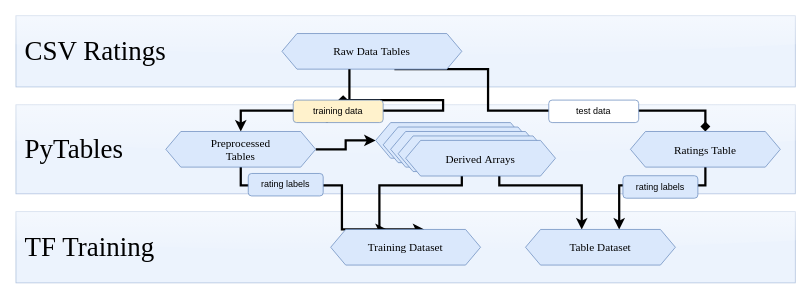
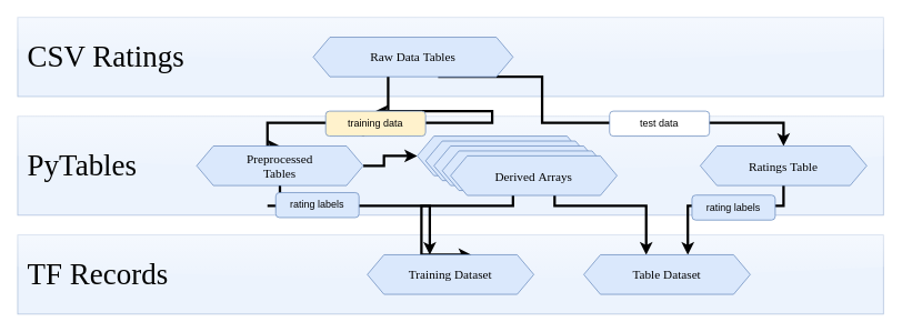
- <mxCell id="22" value="" style="edgeStyle=orthogonalEdgeStyle;rounded=0;orthogonalLoop=1;jettySize=auto;html=1;exitX=0.375;exitY=1;exitDx=0;exitDy=0;entryX=0.5;entryY=0;entryDx=0;entryDy=0;strokeWidth=3;endArrow=diamond;" parent="1" source="7" target="23" edge="1"><mxGeometry relative="1" as="geometry"><Array as="points"><mxPoint x="590" y="147" /></Array><mxPoint x="590" y="92" as="sourcePoint" /><mxPoint x="320" y="175" as="targetPoint" /></mxGeometry></mxCell>
+ <mxCell id="22" value="" style="edgeStyle=orthogonalEdgeStyle;rounded=0;orthogonalLoop=1;jettySize=auto;html=1;exitX=0.375;exitY=1;exitDx=0;exitDy=0;entryX=0.5;entryY=0;entryDx=0;entryDy=0;strokeWidth=3;" parent="1" source="7" target="23" edge="1"><mxGeometry relative="1" as="geometry"><Array as="points"><mxPoint x="590" y="147" /></Array><mxPoint x="590" y="92" as="sourcePoint" /><mxPoint x="320" y="175" as="targetPoint" /></mxGeometry></mxCell>
- <mxCell id="6" style="edgeStyle=orthogonalEdgeStyle;rounded=0;orthogonalLoop=1;jettySize=auto;html=1;exitX=0.625;exitY=1;exitDx=0;exitDy=0;strokeWidth=3;endArrow=diamond;" parent="1" source="7" target="20" edge="1"><mxGeometry relative="1" as="geometry"><Array as="points"><mxPoint x="650" y="147" /><mxPoint x="940" y="147" /></Array></mxGeometry></mxCell>
+ <mxCell id="6" style="edgeStyle=orthogonalEdgeStyle;rounded=0;orthogonalLoop=1;jettySize=auto;html=1;exitX=0.625;exitY=1;exitDx=0;exitDy=0;strokeWidth=3;" parent="1" source="7" target="20" edge="1"><mxGeometry relative="1" as="geometry"><Array as="points"><mxPoint x="650" y="147" /><mxPoint x="940" y="147" /></Array></mxGeometry></mxCell>
- <mxCell id="10" value="Preprocessed&lt;div style=&quot;font-size: 15px;&quot;&gt;Tables&lt;/div&gt;" style="shape=hexagon;perimeter=hexagonPerimeter2;whiteSpace=wrap;html=1;fixedSize=1;fontFamily=Verdana;fontSize=15;fillColor=#dae8fc;strokeColor=#6c8ebf;" parent="1" vertex="1"><mxGeometry x="220" y="174.971" width="200" height="47.536" as="geometry" /></mxCell>
+ <mxCell id="10" value="Preprocessed&lt;div style=&quot;font-size: 15px;&quot;&gt;Tables&lt;/div&gt;" style="shape=hexagon;perimeter=hexagonPerimeter2;whiteSpace=wrap;html=1;fixedSize=1;fontFamily=Verdana;fontSize=15;fillColor=#dae8fc;strokeColor=#6c8ebf;" parent="1" vertex="1"><mxGeometry x="235" y="174.971" width="200" height="47.536" as="geometry" /></mxCell>
- <mxCell id="2" value="&lt;font style=&quot;font-size: 36px;&quot;&gt;TF Training&lt;/font&gt;" style="rounded=0;whiteSpace=wrap;html=1;align=left;spacingLeft=10;fontFamily=Garamond;strokeWidth=1;opacity=50;glass=1;fillColor=#dae8fc;strokeColor=#6c8ebf;" parent="1" vertex="1"><mxGeometry x="20" y="281.928" width="1040" height="95.072" as="geometry" /></mxCell>
+ <mxCell id="2" value="&lt;font style=&quot;font-size: 36px;&quot;&gt;TF Records&lt;/font&gt;" style="rounded=0;whiteSpace=wrap;html=1;align=left;spacingLeft=10;fontFamily=Garamond;strokeWidth=1;opacity=50;glass=1;fillColor=#dae8fc;strokeColor=#6c8ebf;" parent="1" vertex="1"><mxGeometry x="20" y="281.928" width="1040" height="95.072" as="geometry" /></mxCell>
